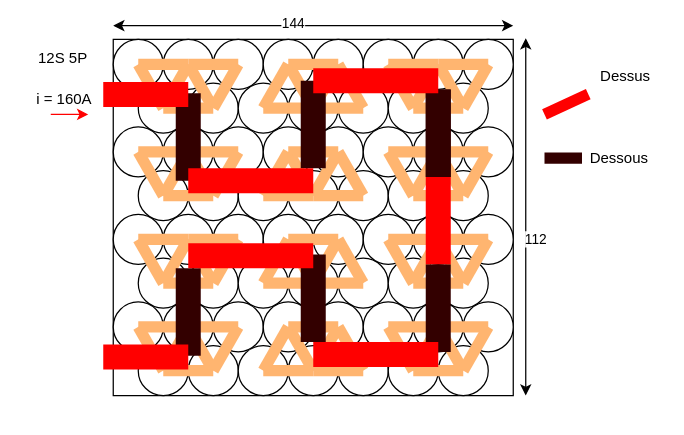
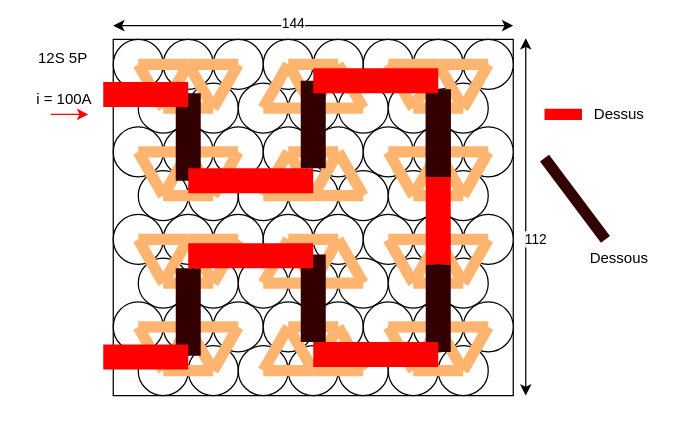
- <mxCell id="187" value="Dessus" style="text;html=1;strokeColor=none;fillColor=none;align=center;verticalAlign=middle;whiteSpace=wrap;rounded=0;" vertex="1" parent="1"><mxGeometry x="470" y="46" width="60" height="30" as="geometry" /></mxCell>
+ <mxCell id="187" value="Dessus" style="text;html=1;strokeColor=none;fillColor=none;align=center;verticalAlign=middle;whiteSpace=wrap;rounded=0;" vertex="1" parent="1"><mxGeometry x="465" y="76" width="60" height="30" as="geometry" /></mxCell>
- <mxCell id="191" value="i = 160A" style="text;html=1;strokeColor=none;fillColor=none;align=center;verticalAlign=middle;whiteSpace=wrap;rounded=0;" vertex="1" parent="1"><mxGeometry x="21" y="64" width="60" height="30" as="geometry" /></mxCell>
+ <mxCell id="191" value="i = 100A" style="text;html=1;strokeColor=none;fillColor=none;align=center;verticalAlign=middle;whiteSpace=wrap;rounded=0;" vertex="1" parent="1"><mxGeometry x="21" y="64" width="60" height="30" as="geometry" /></mxCell>
- <mxCell id="189" value="Dessous" style="text;html=1;strokeColor=none;fillColor=none;align=center;verticalAlign=middle;whiteSpace=wrap;rounded=0;" vertex="1" parent="1"><mxGeometry x="465" y="111" width="60" height="30" as="geometry" /></mxCell>
+ <mxCell id="189" value="Dessous" style="text;html=1;strokeColor=none;fillColor=none;align=center;verticalAlign=middle;whiteSpace=wrap;rounded=0;" vertex="1" parent="1"><mxGeometry x="465" y="191" width="60" height="30" as="geometry" /></mxCell>
